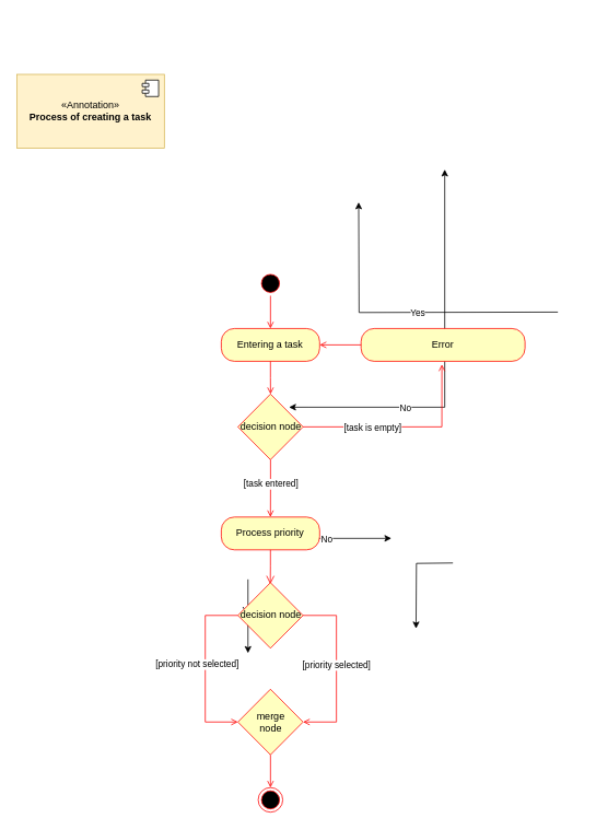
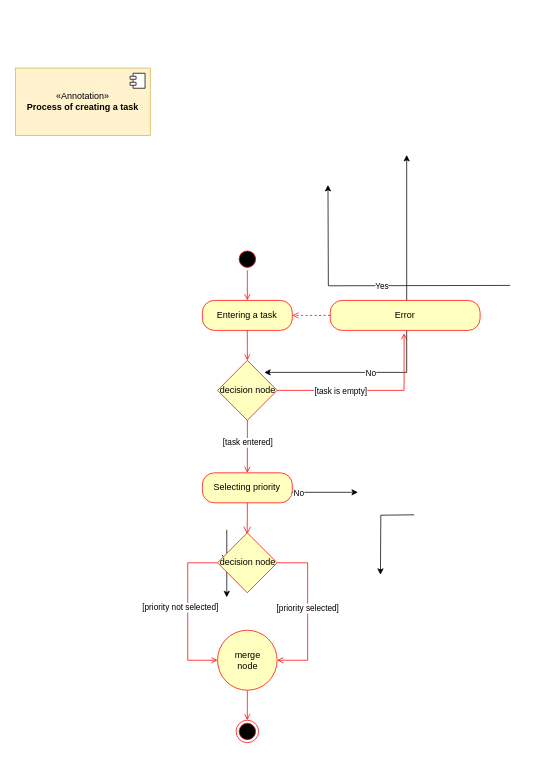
- <mxCell id="26" value="" style="edgeStyle=orthogonalEdgeStyle;html=1;align=left;verticalAlign=bottom;endArrow=open;endSize=6;strokeColor=#ff0000;rounded=0;entryX=1;entryY=0.5;entryDx=0;entryDy=0;" edge="1" parent="1" source="23" target="18"><mxGeometry x="0.001" relative="1" as="geometry"><mxPoint x="599.45" y="419.51" as="targetPoint" /><mxPoint x="486.45" y="439.51" as="sourcePoint" /><mxPoint as="offset" /></mxGeometry></mxCell>
+ <mxCell id="26" value="" style="edgeStyle=orthogonalEdgeStyle;html=1;align=left;verticalAlign=bottom;endArrow=open;endSize=6;strokeColor=#ff0000;rounded=0;entryX=1;entryY=0.5;entryDx=0;entryDy=0;dashed=1;" edge="1" parent="1" source="23" target="18"><mxGeometry x="0.001" relative="1" as="geometry"><mxPoint x="599.45" y="419.51" as="targetPoint" /><mxPoint x="486.45" y="439.51" as="sourcePoint" /><mxPoint as="offset" /></mxGeometry></mxCell>
- <mxCell id="27" value="Process priority" style="rounded=1;whiteSpace=wrap;html=1;arcSize=40;fontColor=#000000;fillColor=#ffffc0;strokeColor=#ff0000;" vertex="1" parent="1"><mxGeometry x="269.44" y="630" width="120" height="40" as="geometry" /></mxCell>
+ <mxCell id="27" value="Selecting priority" style="rounded=1;whiteSpace=wrap;html=1;arcSize=40;fontColor=#000000;fillColor=#ffffc0;strokeColor=#ff0000;" vertex="1" parent="1"><mxGeometry x="269.44" y="630" width="120" height="40" as="geometry" /></mxCell>
- <mxCell id="37" value="&lt;font style=&quot;font-size: 12px;&quot;&gt;merge &lt;br&gt;node&lt;/font&gt;" style="rhombus;whiteSpace=wrap;html=1;fontColor=#000000;fillColor=#ffffc0;strokeColor=#ff0000;" vertex="1" parent="1"><mxGeometry x="289.69" y="840" width="79.5" height="80" as="geometry" /></mxCell>
+ <mxCell id="37" value="&lt;font style=&quot;font-size: 12px;&quot;&gt;merge &lt;br&gt;node&lt;/font&gt;" style="ellipse;whiteSpace=wrap;html=1;fontColor=#000000;fillColor=#ffffc0;strokeColor=#ff0000;" vertex="1" parent="1"><mxGeometry x="289.69" y="840" width="79.5" height="80" as="geometry" /></mxCell>
